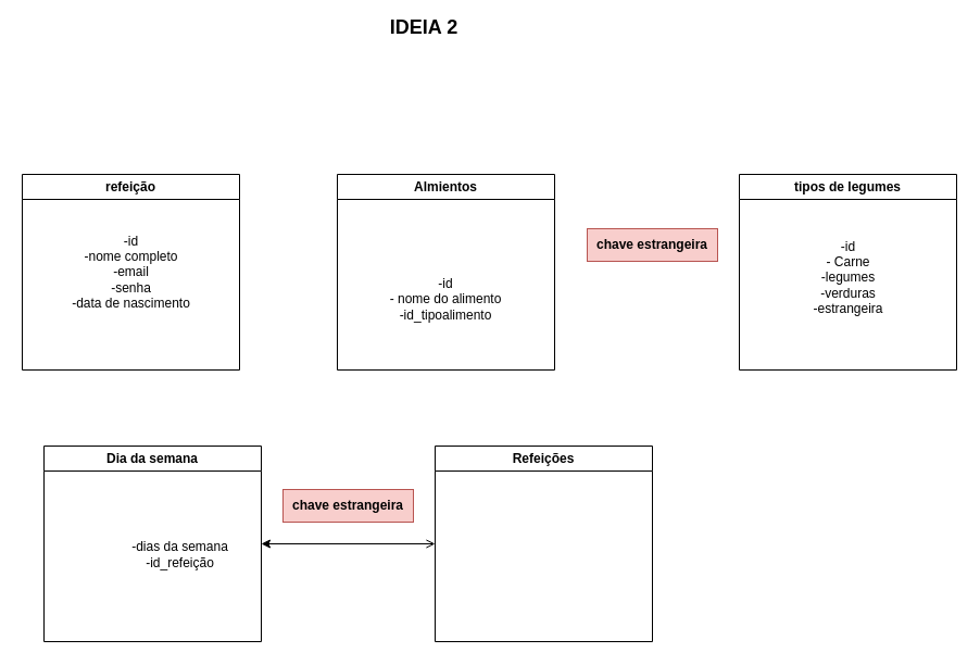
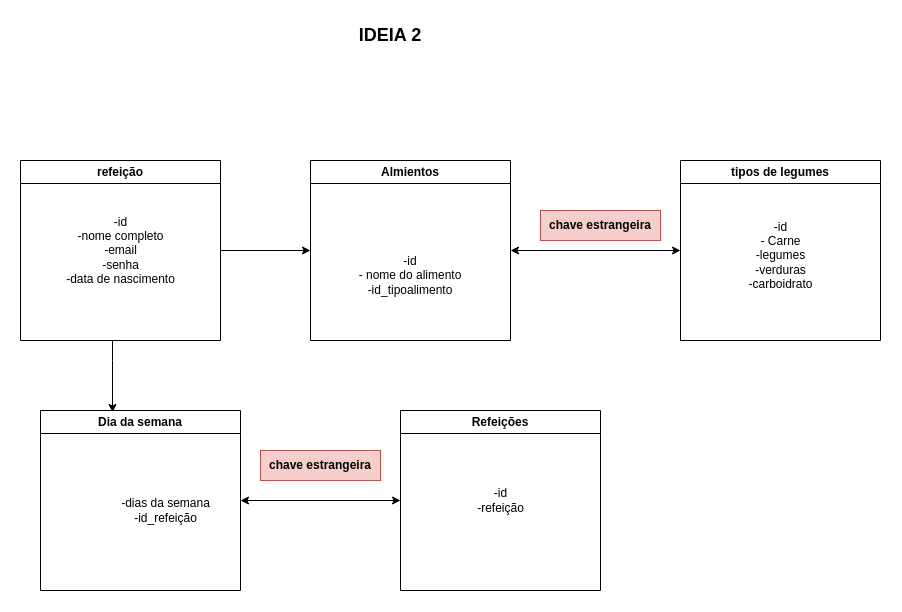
- <mxCell id="2" value="IDEIA 2" style="text;html=1;strokeColor=none;fillColor=none;align=center;verticalAlign=middle;whiteSpace=wrap;rounded=0;fontStyle=1;fontSize=18;" vertex="1" parent="1"><mxGeometry x="340" y="10" width="100" height="30" as="geometry" /></mxCell>
+ <mxCell id="2" value="IDEIA 2" style="text;html=1;strokeColor=none;fillColor=none;align=center;verticalAlign=middle;whiteSpace=wrap;rounded=0;fontStyle=1;fontSize=18;" vertex="1" parent="1"><mxGeometry x="340" y="20" width="100" height="30" as="geometry" /></mxCell>
+ <mxCell id="3" style="edgeStyle=orthogonalEdgeStyle;rounded=0;orthogonalLoop=1;jettySize=auto;html=1;entryX=0;entryY=0.5;entryDx=0;entryDy=0;fontSize=12;" edge="1" parent="1" source="5" target="7"><mxGeometry relative="1" as="geometry" /></mxCell>
+ <mxCell id="15" value="" style="endArrow=classic;startArrow=classic;html=1;rounded=0;fontSize=12;exitX=1;exitY=0.5;exitDx=0;exitDy=0;entryX=0;entryY=0.5;entryDx=0;entryDy=0;" edge="1" parent="1" source="7" target="9"><mxGeometry width="50" height="50" relative="1" as="geometry"><mxPoint x="530" y="290" as="sourcePoint" /><mxPoint x="580" y="240" as="targetPoint" /></mxGeometry></mxCell>
- <mxCell id="10" value="-id&lt;br&gt;- Carne&lt;br&gt;-legumes&lt;br&gt;-verduras&lt;br&gt;-estrangeira" style="text;html=1;align=center;verticalAlign=middle;resizable=0;points=[];autosize=1;strokeColor=none;fillColor=none;fontSize=12;" vertex="1" parent="9"><mxGeometry x="55" y="50" width="90" height="90" as="geometry" /></mxCell>
+ <mxCell id="10" value="-id&lt;br&gt;- Carne&lt;br&gt;-legumes&lt;br&gt;-verduras&lt;br&gt;-carboidrato" style="text;html=1;align=center;verticalAlign=middle;resizable=0;points=[];autosize=1;strokeColor=none;fillColor=none;fontSize=12;" vertex="1" parent="9"><mxGeometry x="55" y="50" width="90" height="90" as="geometry" /></mxCell>
+ <mxCell id="4" style="edgeStyle=orthogonalEdgeStyle;rounded=0;orthogonalLoop=1;jettySize=auto;html=1;entryX=0.36;entryY=0.011;entryDx=0;entryDy=0;entryPerimeter=0;fontSize=12;" edge="1" parent="1" source="5" target="11"><mxGeometry relative="1" as="geometry"><Array as="points"><mxPoint x="112" y="360" /><mxPoint x="112" y="360" /></Array></mxGeometry></mxCell>
- <mxCell id="17" value="" style="endArrow=open;startArrow=classic;html=1;rounded=0;fontSize=12;exitX=1;exitY=0.5;exitDx=0;exitDy=0;entryX=0;entryY=0.5;entryDx=0;entryDy=0;" edge="1" parent="1" source="11" target="13"><mxGeometry width="50" height="50" relative="1" as="geometry"><mxPoint x="300" y="520" as="sourcePoint" /><mxPoint x="350" y="470" as="targetPoint" /></mxGeometry></mxCell>
+ <mxCell id="17" value="" style="endArrow=classic;startArrow=classic;html=1;rounded=0;fontSize=12;exitX=1;exitY=0.5;exitDx=0;exitDy=0;entryX=0;entryY=0.5;entryDx=0;entryDy=0;" edge="1" parent="1" source="11" target="13"><mxGeometry width="50" height="50" relative="1" as="geometry"><mxPoint x="300" y="520" as="sourcePoint" /><mxPoint x="350" y="470" as="targetPoint" /></mxGeometry></mxCell>
+ <mxCell id="14" value="-id&lt;br&gt;-refeição" style="text;html=1;align=center;verticalAlign=middle;resizable=0;points=[];autosize=1;strokeColor=none;fillColor=none;fontSize=12;" vertex="1" parent="13"><mxGeometry x="65" y="70" width="70" height="40" as="geometry" /></mxCell>
